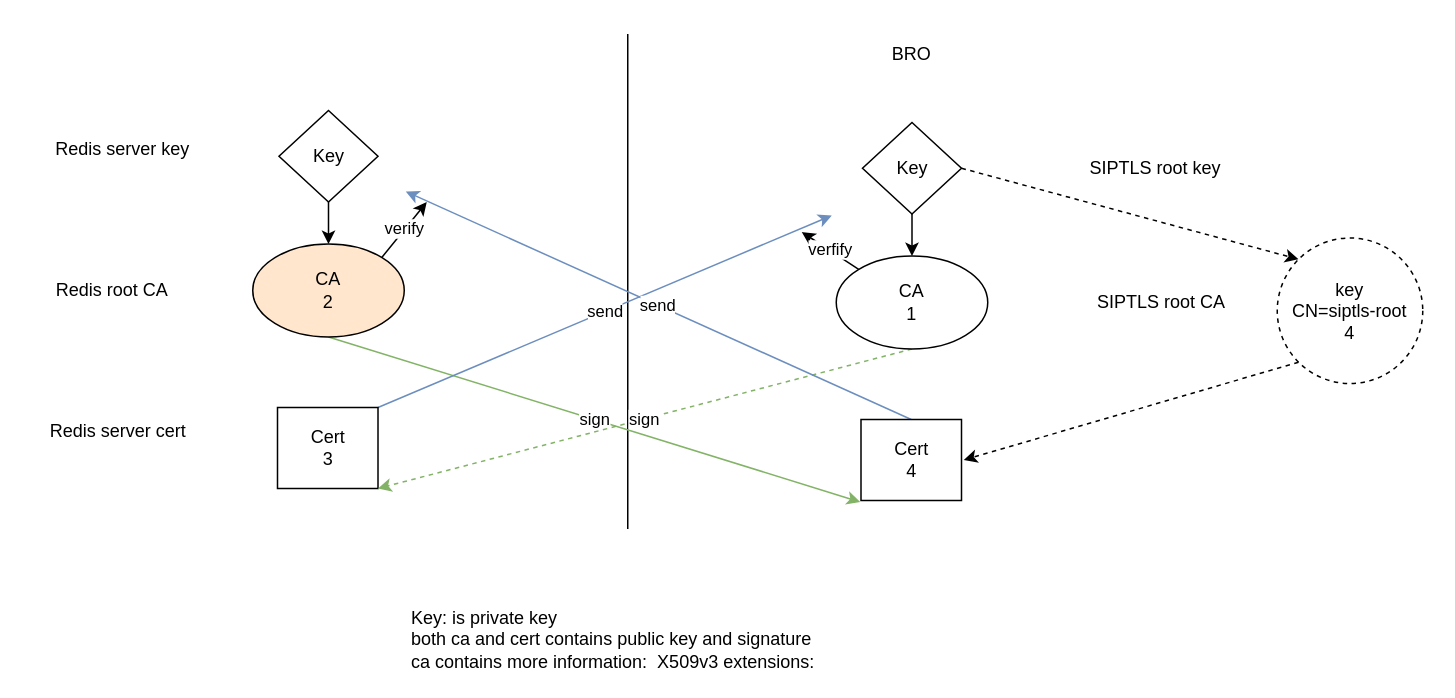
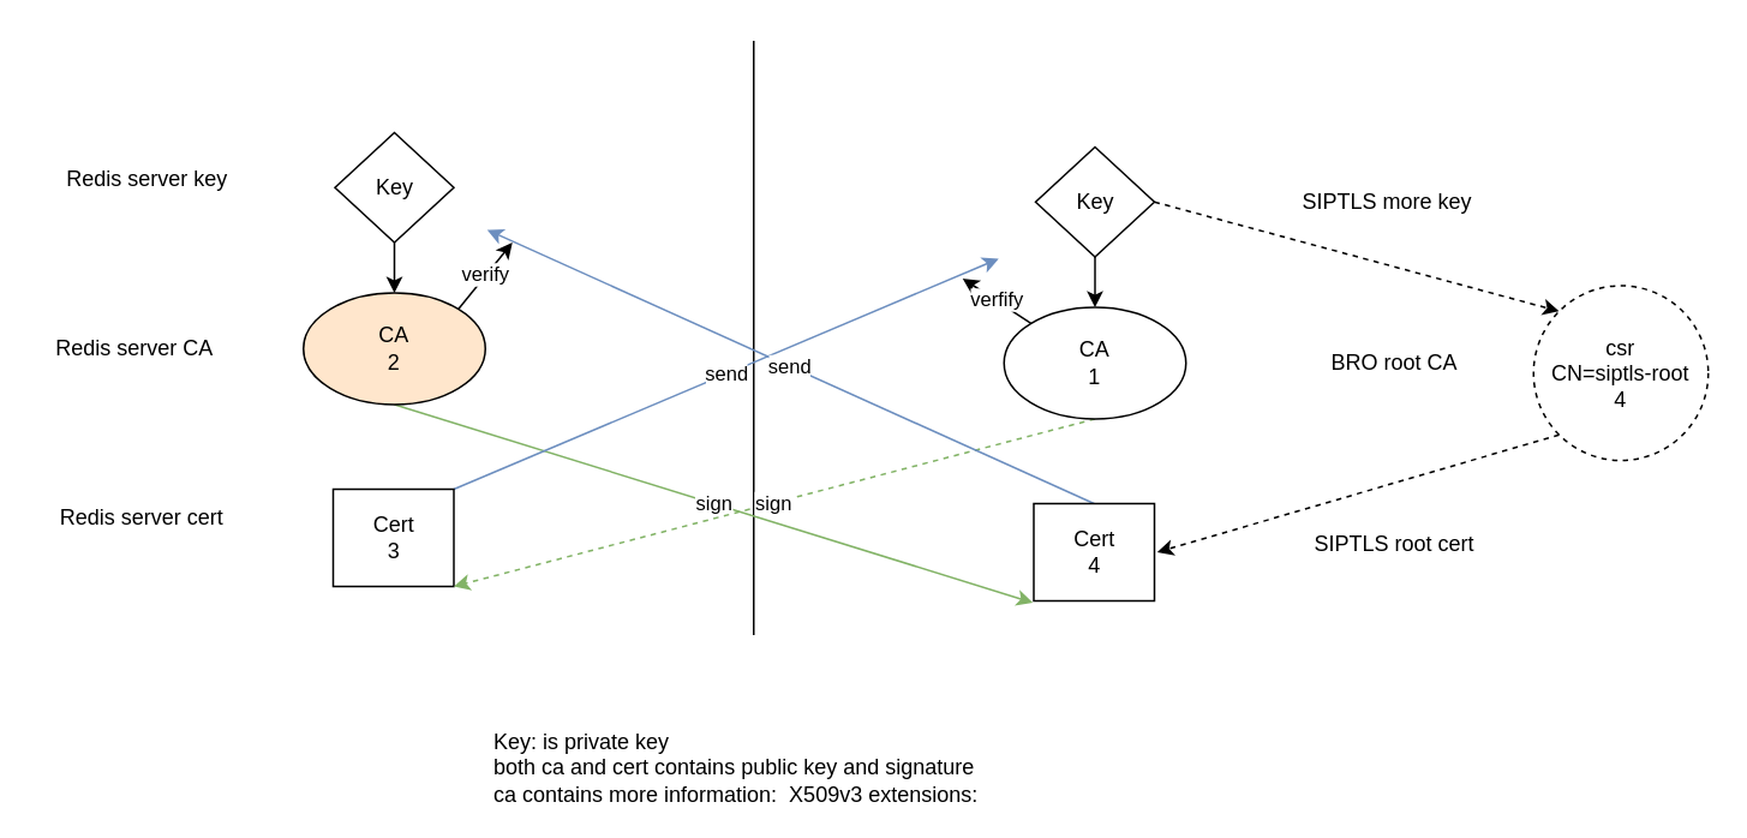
- <mxCell id="3" value="BRO" style="text;html=1;strokeColor=none;fillColor=none;align=center;verticalAlign=middle;whiteSpace=wrap;rounded=0;" vertex="1" parent="1"><mxGeometry x="508" y="20" width="199" height="31" as="geometry" /></mxCell>
- <mxCell id="22" value="SIPTLS root key" style="text;html=1;strokeColor=none;fillColor=none;align=center;verticalAlign=middle;whiteSpace=wrap;rounded=0;" vertex="1" parent="1"><mxGeometry x="700" y="101" width="140" height="21" as="geometry" /></mxCell>
+ <mxCell id="22" value="SIPTLS more key" style="text;html=1;strokeColor=none;fillColor=none;align=center;verticalAlign=middle;whiteSpace=wrap;rounded=0;" vertex="1" parent="1"><mxGeometry x="700" y="101" width="140" height="21" as="geometry" /></mxCell>
- <mxCell id="20" value="Redis root CA" style="text;html=1;strokeColor=none;fillColor=none;align=center;verticalAlign=middle;whiteSpace=wrap;rounded=0;" vertex="1" parent="1"><mxGeometry x="20" y="183" width="109" height="20" as="geometry" /></mxCell>
+ <mxCell id="20" value="Redis server CA" style="text;html=1;strokeColor=none;fillColor=none;align=center;verticalAlign=middle;whiteSpace=wrap;rounded=0;" vertex="1" parent="1"><mxGeometry x="20" y="183" width="109" height="20" as="geometry" /></mxCell>
- <mxCell id="23" value="SIPTLS root CA" style="text;html=1;strokeColor=none;fillColor=none;align=center;verticalAlign=middle;whiteSpace=wrap;rounded=0;" vertex="1" parent="1"><mxGeometry x="704" y="190.5" width="140" height="21" as="geometry" /></mxCell>
+ <mxCell id="23" value="BRO root CA" style="text;html=1;strokeColor=none;fillColor=none;align=center;verticalAlign=middle;whiteSpace=wrap;rounded=0;" vertex="1" parent="1"><mxGeometry x="704" y="190.5" width="140" height="21" as="geometry" /></mxCell>
- <mxCell id="27" value="&lt;div&gt;key&lt;/div&gt;&lt;div&gt;CN=siptls-root&lt;/div&gt;&lt;div&gt;4&lt;br&gt;&lt;/div&gt;" style="ellipse;whiteSpace=wrap;html=1;aspect=fixed;align=center;dashed=1;" vertex="1" parent="1"><mxGeometry x="851" y="158" width="97" height="97" as="geometry" /></mxCell>
+ <mxCell id="27" value="&lt;div&gt;csr&lt;/div&gt;&lt;div&gt;CN=siptls-root&lt;/div&gt;&lt;div&gt;4&lt;br&gt;&lt;/div&gt;" style="ellipse;whiteSpace=wrap;html=1;aspect=fixed;align=center;dashed=1;" vertex="1" parent="1"><mxGeometry x="851" y="158" width="97" height="97" as="geometry" /></mxCell>
+ <mxCell id="24" value="SIPTLS root cert" style="text;html=1;strokeColor=none;fillColor=none;align=center;verticalAlign=middle;whiteSpace=wrap;rounded=0;" vertex="1" parent="1"><mxGeometry x="704" y="291" width="140" height="21" as="geometry" /></mxCell>
